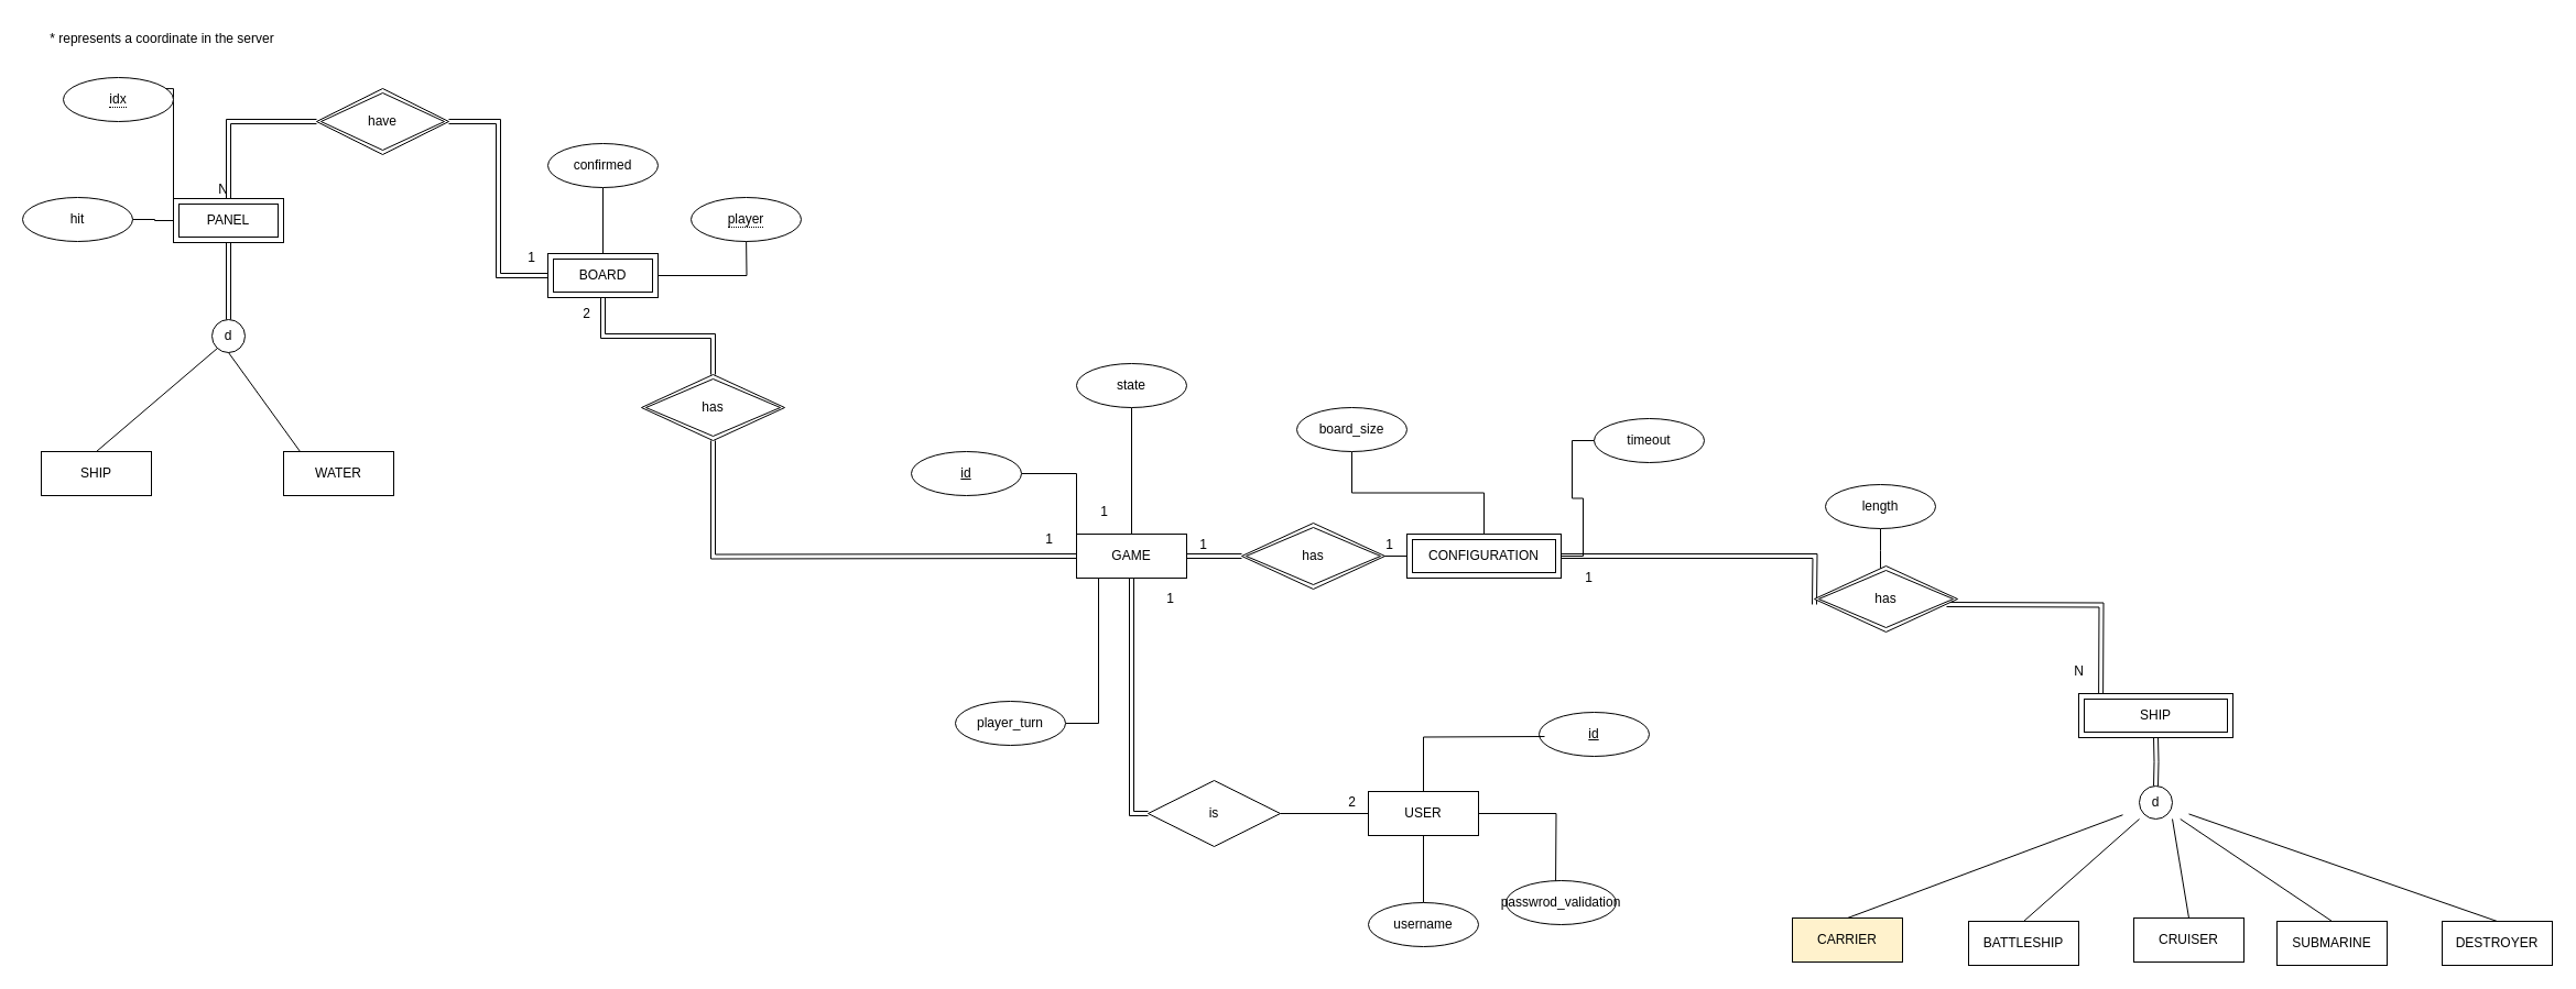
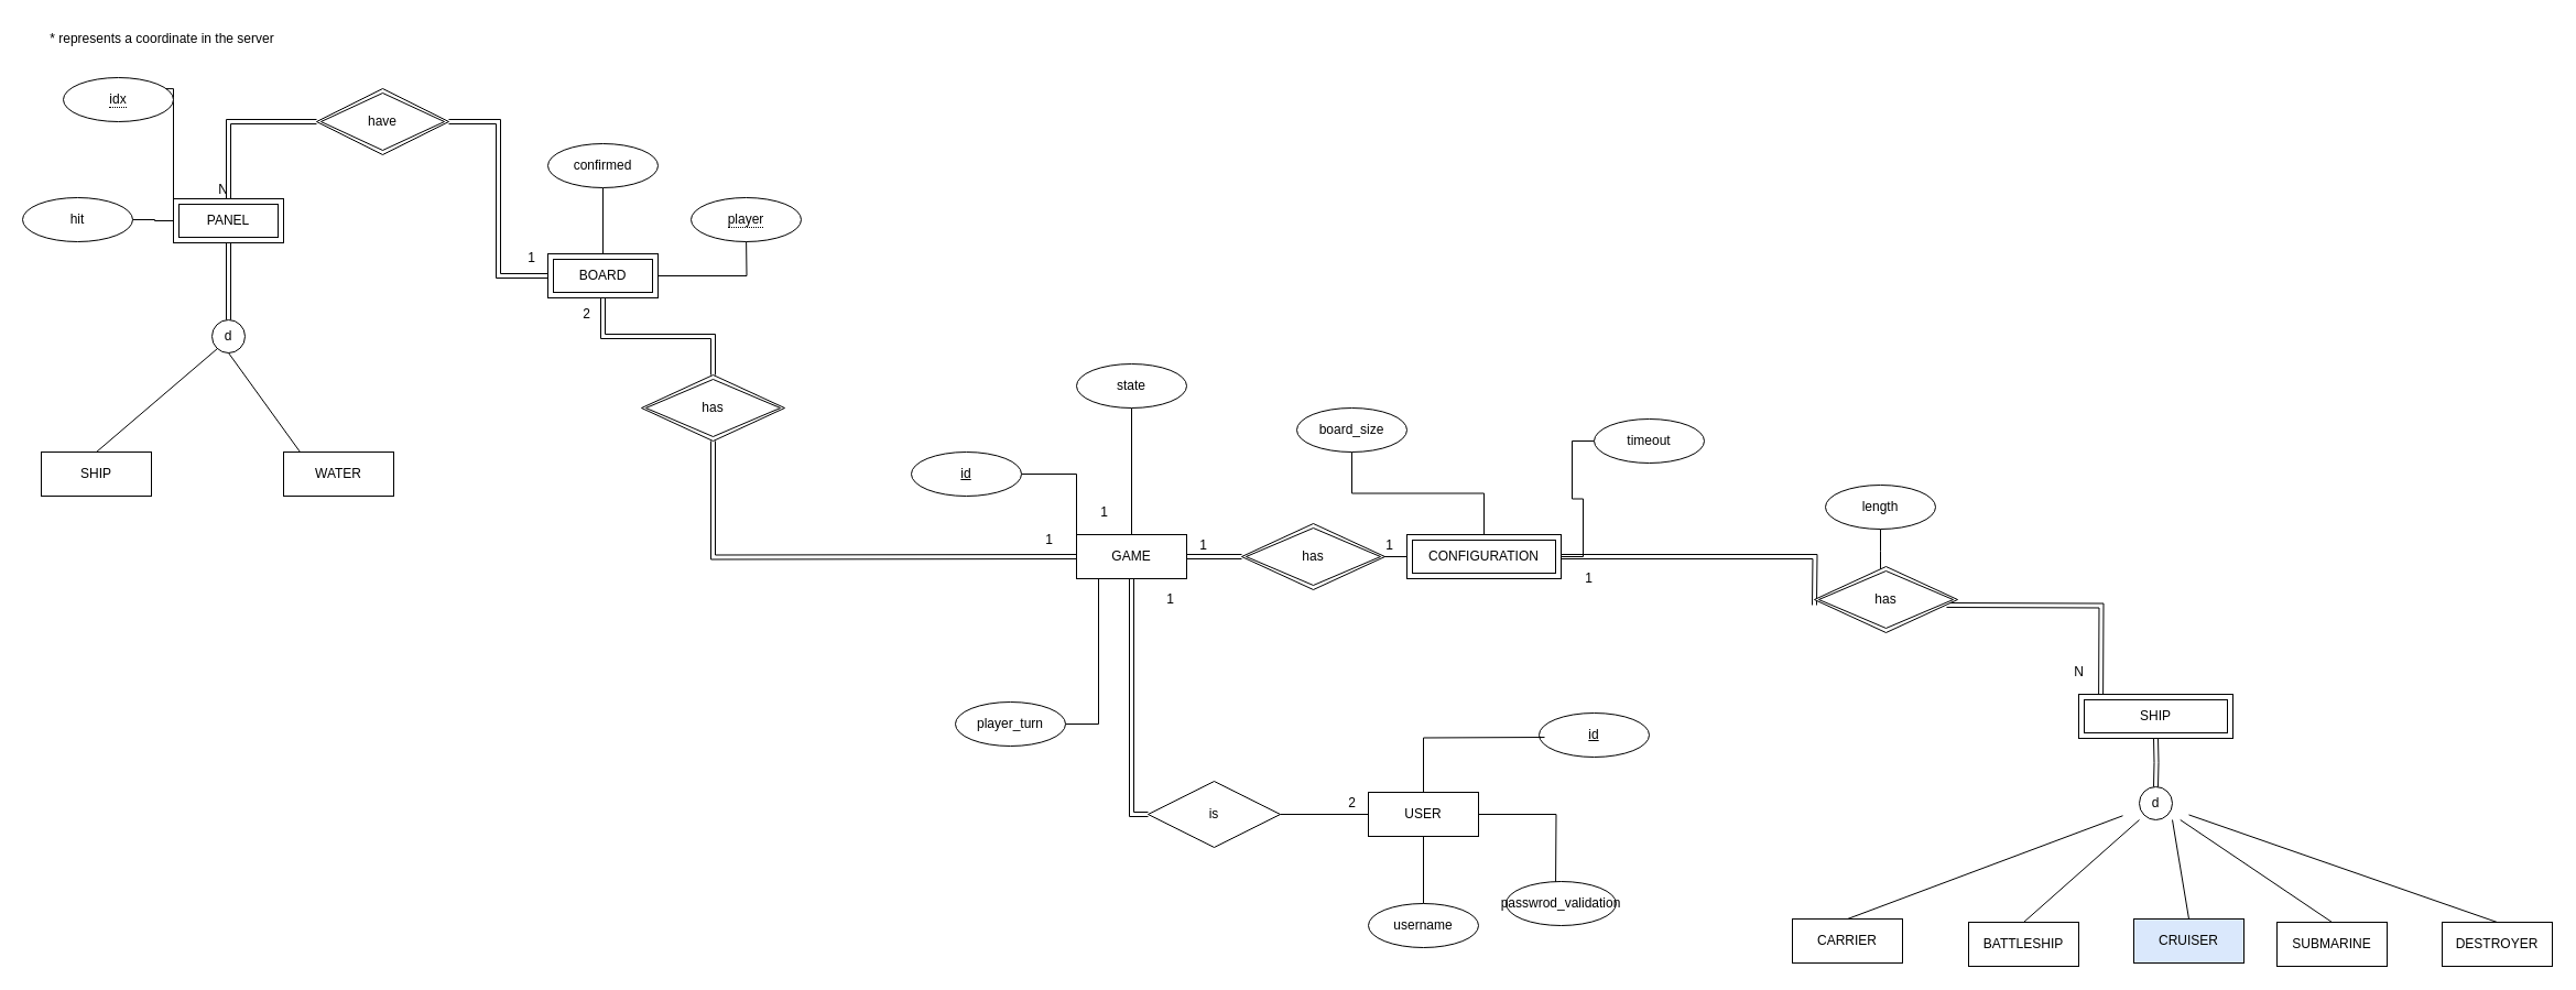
- <mxCell id="20" value="CARRIER" style="whiteSpace=wrap;html=1;align=center;fillColor=#fff2cc;" parent="1" vertex="1"><mxGeometry x="1627" y="834" width="100" height="40" as="geometry" /></mxCell>
+ <mxCell id="20" value="CARRIER" style="whiteSpace=wrap;html=1;align=center;" parent="1" vertex="1"><mxGeometry x="1627" y="834" width="100" height="40" as="geometry" /></mxCell>
- <mxCell id="25" value="CRUISER" style="whiteSpace=wrap;html=1;align=center;" parent="1" vertex="1"><mxGeometry x="1937" y="834" width="100" height="40" as="geometry" /></mxCell>
+ <mxCell id="25" value="CRUISER" style="whiteSpace=wrap;html=1;align=center;fillColor=#dae8fc;" parent="1" vertex="1"><mxGeometry x="1937" y="834" width="100" height="40" as="geometry" /></mxCell>
